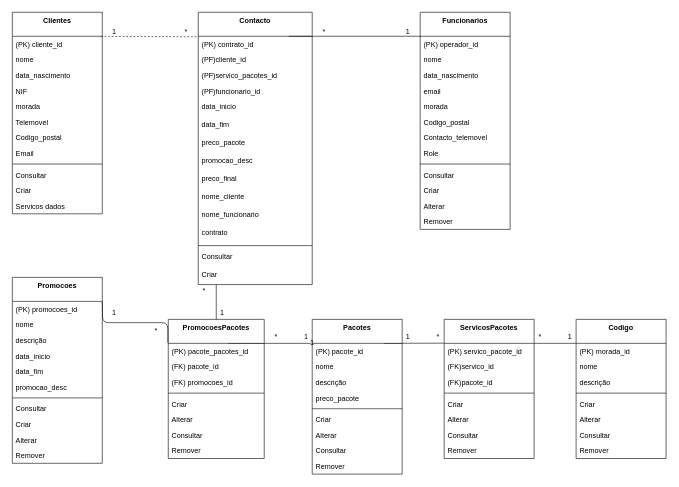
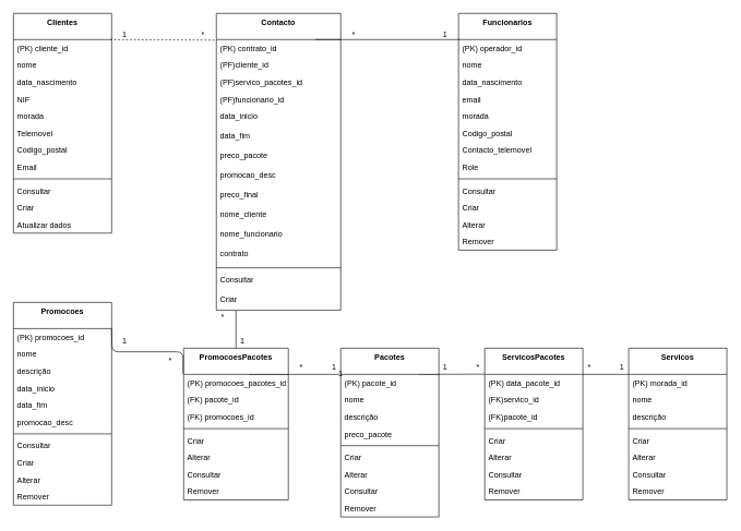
- <mxCell id="14" value="Servicos dados" style="text;strokeColor=none;fillColor=none;align=left;verticalAlign=top;spacingLeft=4;spacingRight=4;overflow=hidden;rotatable=0;points=[[0,0.5],[1,0.5]];portConstraint=eastwest;" parent="2" vertex="1"><mxGeometry y="310" width="150" height="26" as="geometry" /></mxCell>
+ <mxCell id="14" value="Atualizar dados" style="text;strokeColor=none;fillColor=none;align=left;verticalAlign=top;spacingLeft=4;spacingRight=4;overflow=hidden;rotatable=0;points=[[0,0.5],[1,0.5]];portConstraint=eastwest;" parent="2" vertex="1"><mxGeometry y="310" width="150" height="26" as="geometry" /></mxCell>
- <mxCell id="41" value="Codigo" style="swimlane;fontStyle=1;align=center;verticalAlign=top;childLayout=stackLayout;horizontal=1;startSize=40;horizontalStack=0;resizeParent=1;resizeParentMax=0;resizeLast=0;collapsible=1;marginBottom=0;" parent="1" vertex="1"><mxGeometry x="960" y="532" width="150" height="232" as="geometry" /></mxCell>
+ <mxCell id="41" value="Servicos" style="swimlane;fontStyle=1;align=center;verticalAlign=top;childLayout=stackLayout;horizontal=1;startSize=40;horizontalStack=0;resizeParent=1;resizeParentMax=0;resizeLast=0;collapsible=1;marginBottom=0;" parent="1" vertex="1"><mxGeometry x="960" y="532" width="150" height="232" as="geometry" /></mxCell>
- <mxCell id="94" value="(PK) pacote_pacotes_id" style="text;strokeColor=none;fillColor=none;align=left;verticalAlign=top;spacingLeft=4;spacingRight=4;overflow=hidden;rotatable=0;points=[[0,0.5],[1,0.5]];portConstraint=eastwest;" parent="93" vertex="1"><mxGeometry y="40" width="160" height="26" as="geometry" /></mxCell>
+ <mxCell id="94" value="(PK) promocoes_pacotes_id" style="text;strokeColor=none;fillColor=none;align=left;verticalAlign=top;spacingLeft=4;spacingRight=4;overflow=hidden;rotatable=0;points=[[0,0.5],[1,0.5]];portConstraint=eastwest;" parent="93" vertex="1"><mxGeometry y="40" width="160" height="26" as="geometry" /></mxCell>
- <mxCell id="52" value="(PK) servico_pacote_id" style="text;strokeColor=none;fillColor=none;align=left;verticalAlign=top;spacingLeft=4;spacingRight=4;overflow=hidden;rotatable=0;points=[[0,0.5],[1,0.5]];portConstraint=eastwest;" parent="50" vertex="1"><mxGeometry y="40" width="150" height="26" as="geometry" /></mxCell>
+ <mxCell id="52" value="(PK) data_pacote_id" style="text;strokeColor=none;fillColor=none;align=left;verticalAlign=top;spacingLeft=4;spacingRight=4;overflow=hidden;rotatable=0;points=[[0,0.5],[1,0.5]];portConstraint=eastwest;" parent="50" vertex="1"><mxGeometry y="40" width="150" height="26" as="geometry" /></mxCell>
